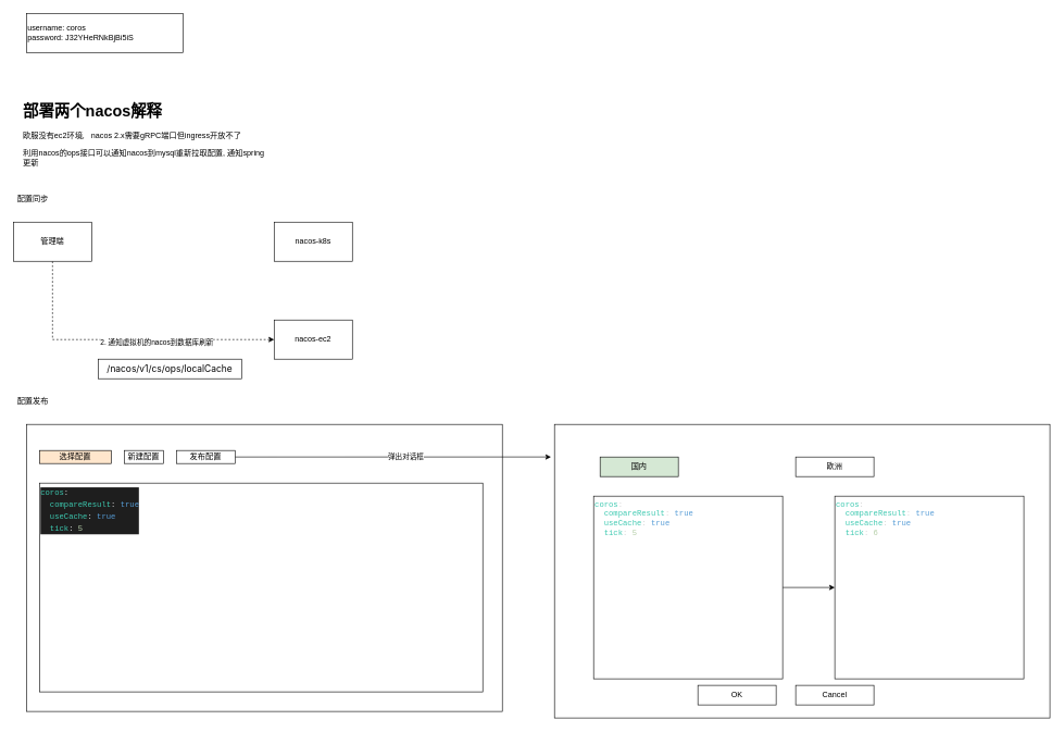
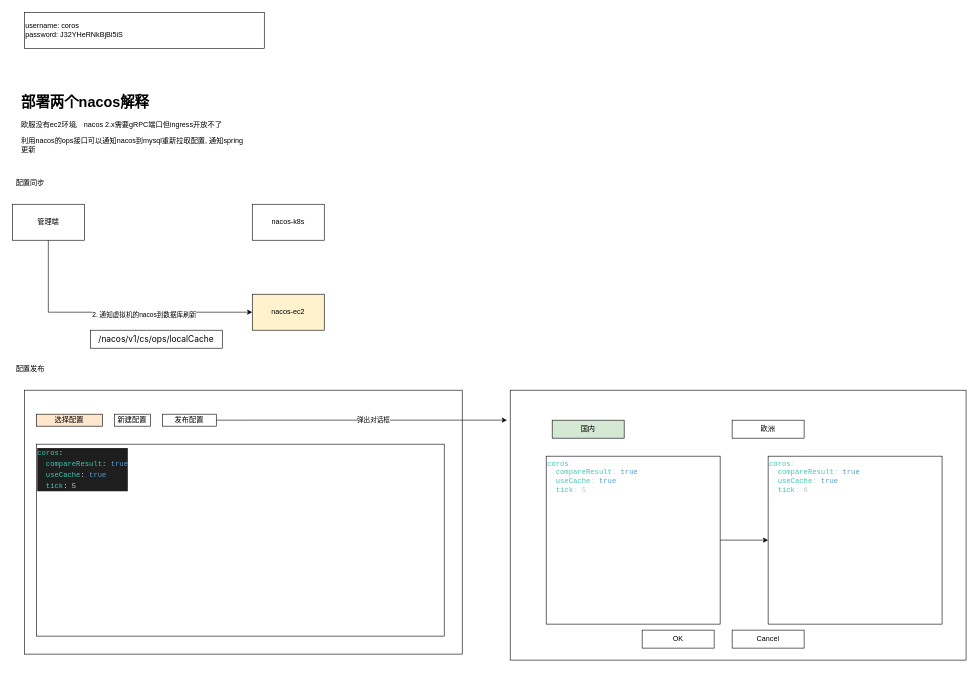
- <mxCell id="26" value="username: coros&lt;br&gt;password:&amp;nbsp;J32YHeRNkBjBi5iS" style="rounded=0;whiteSpace=wrap;html=1;fontColor=#000000;align=left;" vertex="1" parent="1"><mxGeometry x="40" y="20" width="240" height="60" as="geometry" /></mxCell>
+ <mxCell id="26" value="username: coros&lt;br&gt;password:&amp;nbsp;J32YHeRNkBjBi5iS" style="rounded=0;whiteSpace=wrap;html=1;fontColor=#000000;align=left;" vertex="1" parent="1"><mxGeometry x="40" y="20" width="400" height="60" as="geometry" /></mxCell>
- <mxCell id="2" style="edgeStyle=orthogonalEdgeStyle;rounded=0;orthogonalLoop=1;jettySize=auto;html=1;exitX=0.5;exitY=1;exitDx=0;exitDy=0;entryX=0;entryY=0.5;entryDx=0;entryDy=0;fontColor=#000000;dashed=1;" edge="1" parent="1" source="4" target="6"><mxGeometry relative="1" as="geometry" /></mxCell>
+ <mxCell id="2" style="edgeStyle=orthogonalEdgeStyle;rounded=0;orthogonalLoop=1;jettySize=auto;html=1;exitX=0.5;exitY=1;exitDx=0;exitDy=0;entryX=0;entryY=0.5;entryDx=0;entryDy=0;fontColor=#000000;" edge="1" parent="1" source="4" target="6"><mxGeometry relative="1" as="geometry" /></mxCell>
- <mxCell id="6" value="nacos-ec2" style="rounded=0;whiteSpace=wrap;html=1;" vertex="1" parent="1"><mxGeometry x="420" y="490" width="120" height="60" as="geometry" /></mxCell>
+ <mxCell id="6" value="nacos-ec2" style="rounded=0;whiteSpace=wrap;html=1;fillColor=#fff2cc;" vertex="1" parent="1"><mxGeometry x="420" y="490" width="120" height="60" as="geometry" /></mxCell>
